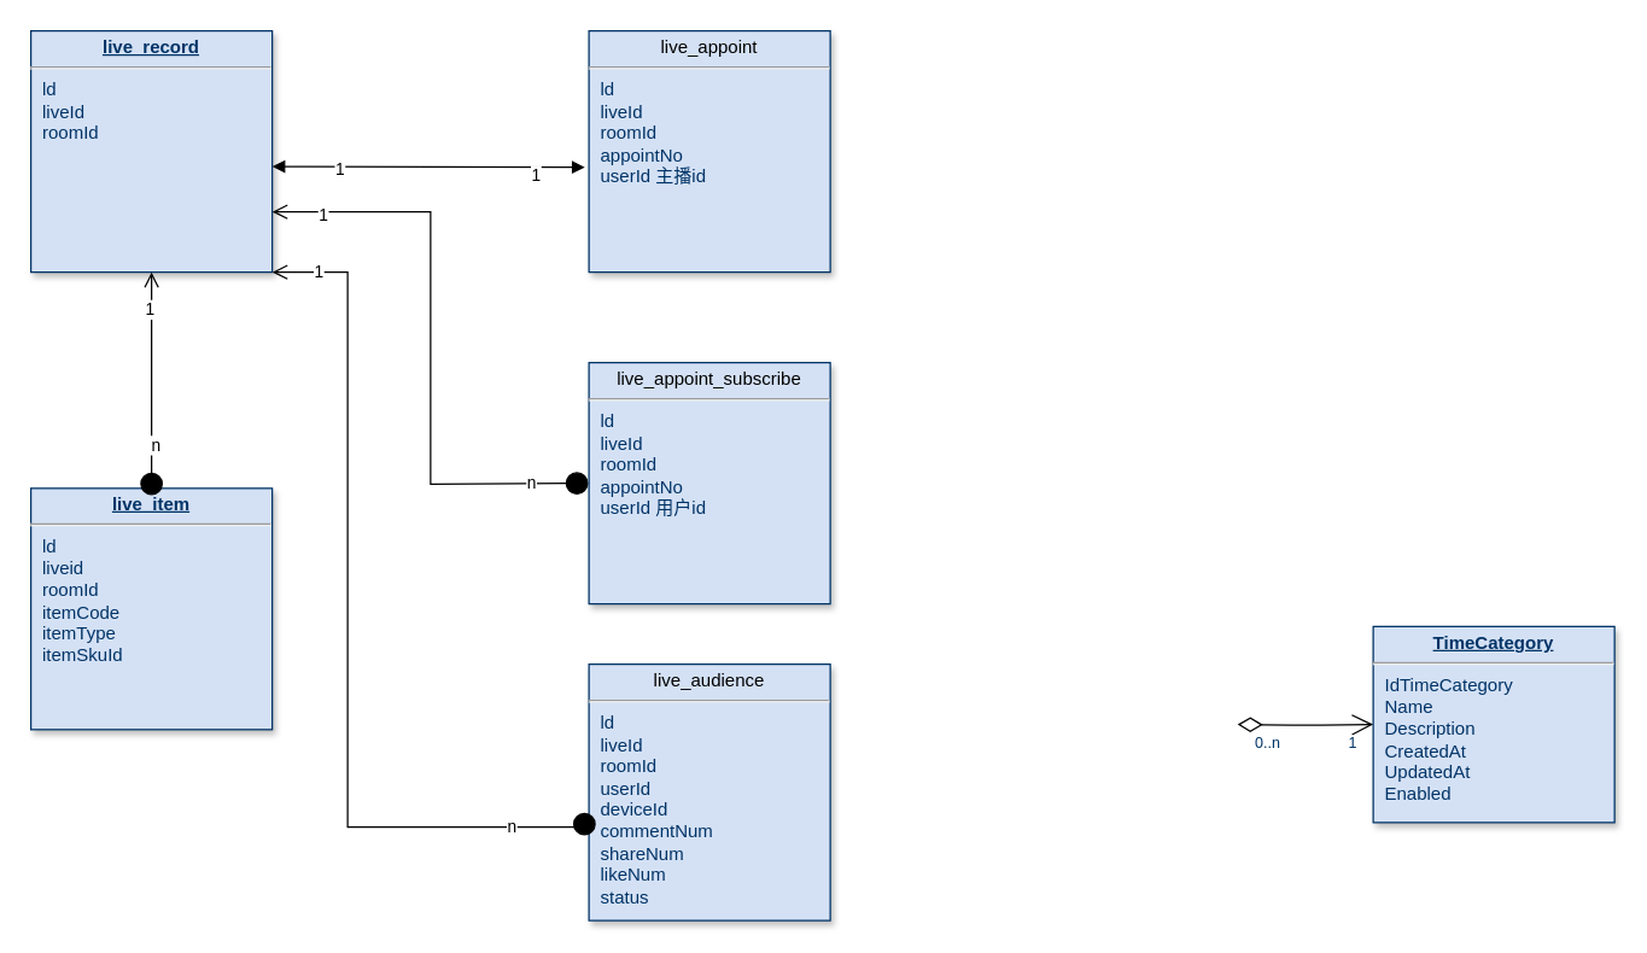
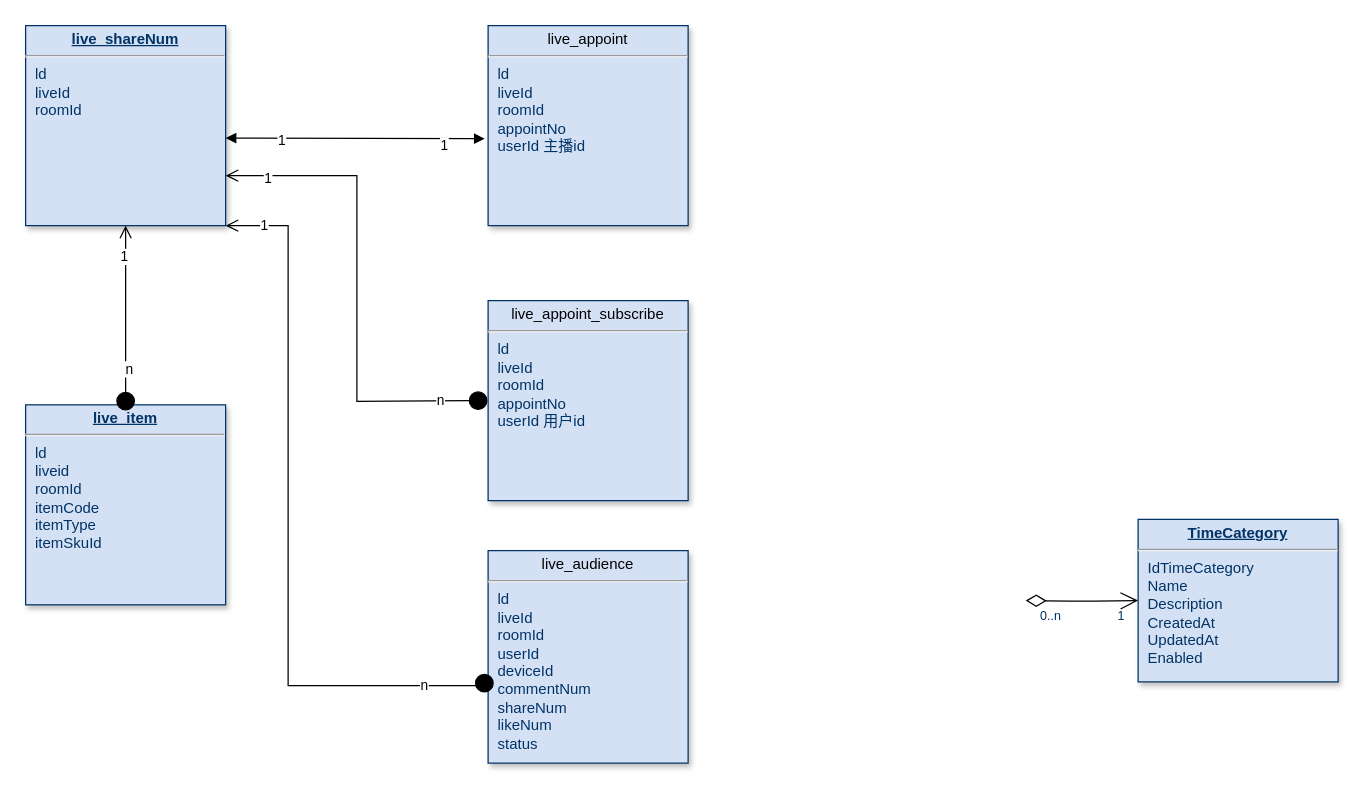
- <mxCell id="3" value="&lt;p style=&quot;margin: 4px 0px 0px; text-align: center;&quot;&gt;&lt;b&gt;&lt;u&gt;live_record&lt;/u&gt;&lt;/b&gt;&lt;br&gt;&lt;/p&gt;&lt;hr&gt;&lt;p style=&quot;margin: 0px; margin-left: 8px;&quot;&gt;ld&lt;/p&gt;&lt;p style=&quot;margin: 0px; margin-left: 8px;&quot;&gt;liveId&lt;/p&gt;&lt;p style=&quot;margin: 0px; margin-left: 8px;&quot;&gt;roomId&lt;/p&gt;&lt;p style=&quot;margin: 0px; margin-left: 8px;&quot;&gt;&lt;br&gt;&lt;/p&gt;" style="verticalAlign=top;align=left;overflow=fill;fontSize=12;fontFamily=Helvetica;html=1;strokeColor=#003366;shadow=1;fillColor=#D4E1F5;fontColor=#003366" parent="1" vertex="1"><mxGeometry x="20" y="20" width="160" height="160" as="geometry" /></mxCell>
+ <mxCell id="3" value="&lt;p style=&quot;margin: 4px 0px 0px; text-align: center;&quot;&gt;&lt;b&gt;&lt;u&gt;live_shareNum&lt;/u&gt;&lt;/b&gt;&lt;br&gt;&lt;/p&gt;&lt;hr&gt;&lt;p style=&quot;margin: 0px; margin-left: 8px;&quot;&gt;ld&lt;/p&gt;&lt;p style=&quot;margin: 0px; margin-left: 8px;&quot;&gt;liveId&lt;/p&gt;&lt;p style=&quot;margin: 0px; margin-left: 8px;&quot;&gt;roomId&lt;/p&gt;&lt;p style=&quot;margin: 0px; margin-left: 8px;&quot;&gt;&lt;br&gt;&lt;/p&gt;" style="verticalAlign=top;align=left;overflow=fill;fontSize=12;fontFamily=Helvetica;html=1;strokeColor=#003366;shadow=1;fillColor=#D4E1F5;fontColor=#003366" parent="1" vertex="1"><mxGeometry x="20" y="20" width="160" height="160" as="geometry" /></mxCell>
